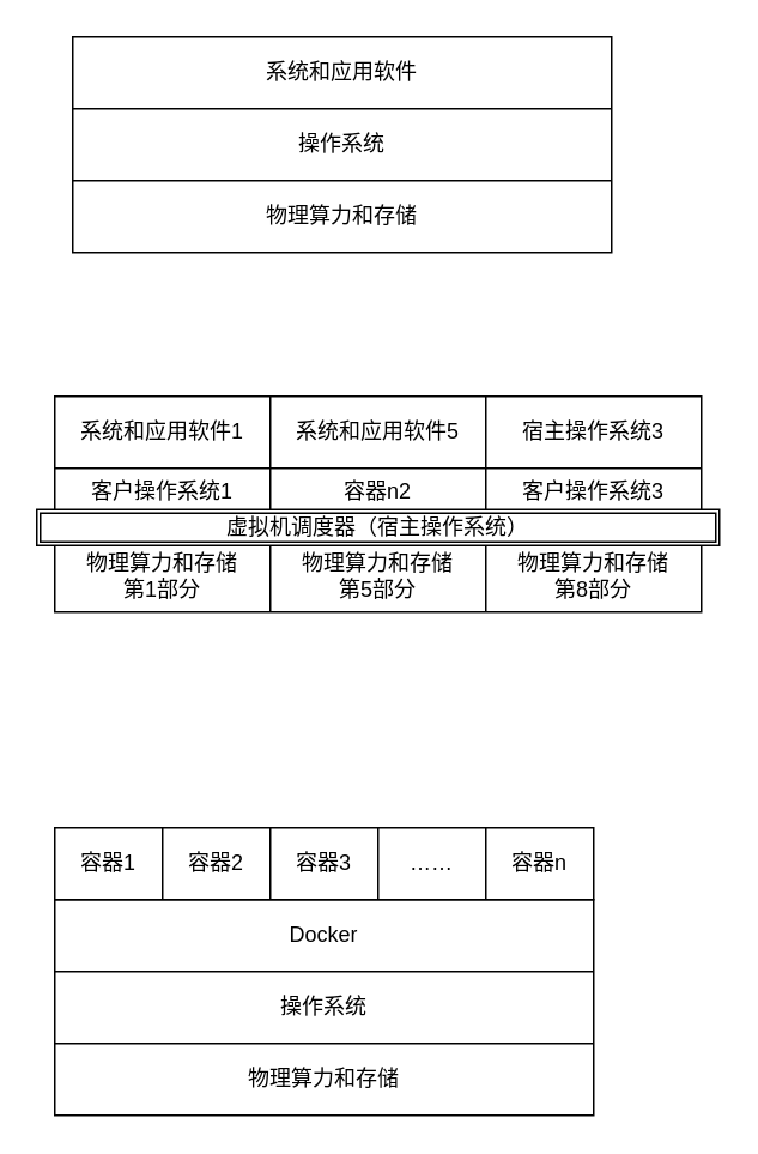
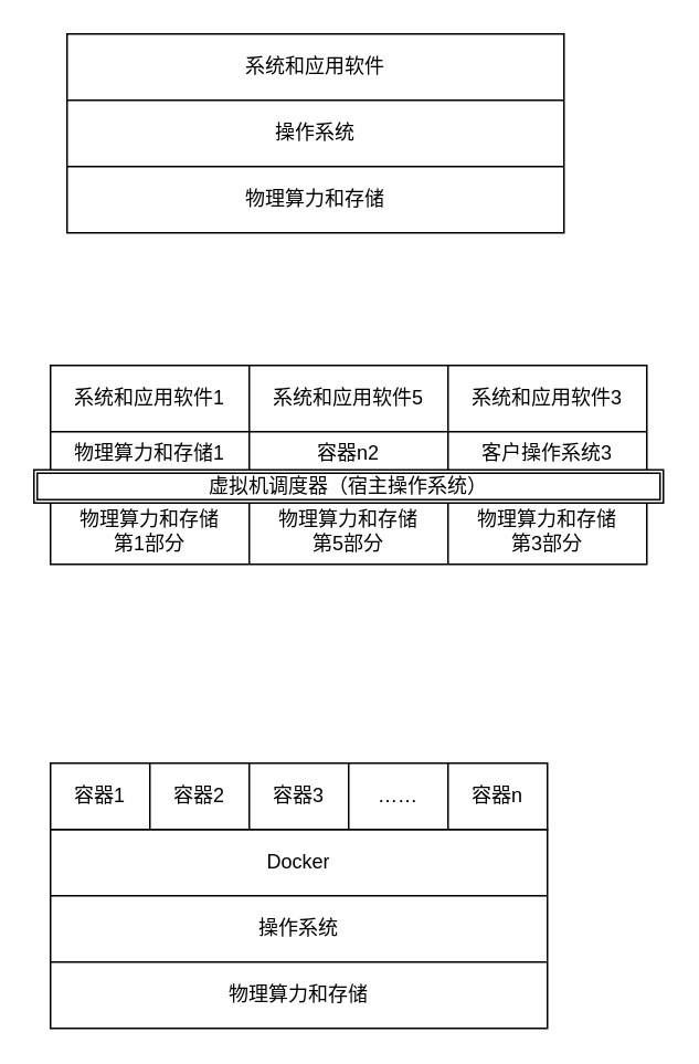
- <mxCell id="13" value="宿主操作系统3" style="shape=partialRectangle;html=1;whiteSpace=wrap;connectable=0;strokeColor=inherit;overflow=hidden;fillColor=none;top=0;left=0;bottom=0;right=0;pointerEvents=1;" vertex="1" parent="10"><mxGeometry x="240" width="120" height="40" as="geometry"><mxRectangle width="120" height="40" as="alternateBounds" /></mxGeometry></mxCell>
+ <mxCell id="13" value="系统和应用软件3" style="shape=partialRectangle;html=1;whiteSpace=wrap;connectable=0;strokeColor=inherit;overflow=hidden;fillColor=none;top=0;left=0;bottom=0;right=0;pointerEvents=1;" vertex="1" parent="10"><mxGeometry x="240" width="120" height="40" as="geometry"><mxRectangle width="120" height="40" as="alternateBounds" /></mxGeometry></mxCell>
- <mxCell id="15" value="客户操作系统1&lt;div&gt;&lt;br&gt;&lt;/div&gt;" style="shape=partialRectangle;html=1;whiteSpace=wrap;connectable=0;strokeColor=inherit;overflow=hidden;fillColor=none;top=0;left=0;bottom=0;right=0;pointerEvents=1;" vertex="1" parent="14"><mxGeometry width="120" height="40" as="geometry"><mxRectangle width="120" height="40" as="alternateBounds" /></mxGeometry></mxCell>
+ <mxCell id="15" value="物理算力和存储1&lt;div&gt;&lt;br&gt;&lt;/div&gt;" style="shape=partialRectangle;html=1;whiteSpace=wrap;connectable=0;strokeColor=inherit;overflow=hidden;fillColor=none;top=0;left=0;bottom=0;right=0;pointerEvents=1;" vertex="1" parent="14"><mxGeometry width="120" height="40" as="geometry"><mxRectangle width="120" height="40" as="alternateBounds" /></mxGeometry></mxCell>
- <mxCell id="21" value="物理算力和存储&lt;div&gt;第8部分&lt;br&gt;&lt;/div&gt;" style="shape=partialRectangle;html=1;whiteSpace=wrap;connectable=0;strokeColor=inherit;overflow=hidden;fillColor=none;top=0;left=0;bottom=0;right=0;pointerEvents=1;" vertex="1" parent="18"><mxGeometry x="240" width="120" height="40" as="geometry"><mxRectangle width="120" height="40" as="alternateBounds" /></mxGeometry></mxCell>
+ <mxCell id="21" value="物理算力和存储&lt;div&gt;第3部分&lt;br&gt;&lt;/div&gt;" style="shape=partialRectangle;html=1;whiteSpace=wrap;connectable=0;strokeColor=inherit;overflow=hidden;fillColor=none;top=0;left=0;bottom=0;right=0;pointerEvents=1;" vertex="1" parent="18"><mxGeometry x="240" width="120" height="40" as="geometry"><mxRectangle width="120" height="40" as="alternateBounds" /></mxGeometry></mxCell>
